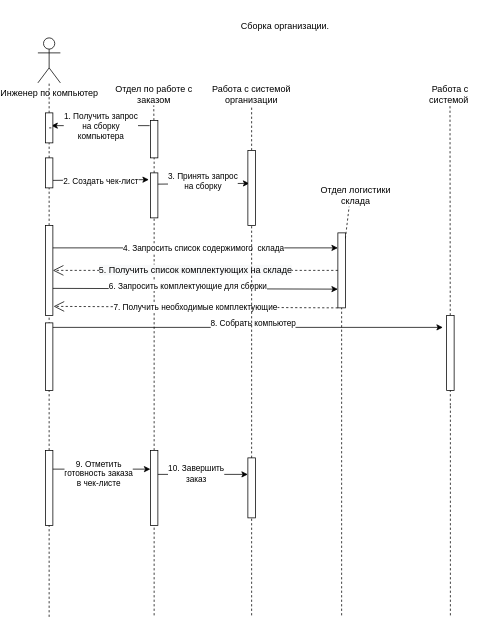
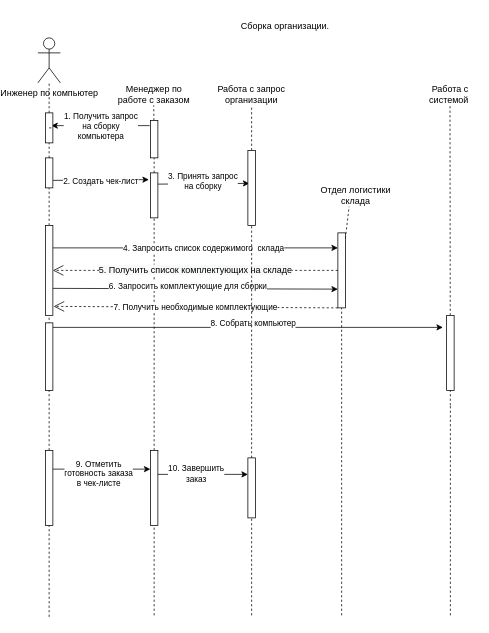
- <mxCell id="4" value="Отдел по работе с заказом" style="text;html=1;strokeColor=none;fillColor=none;align=center;verticalAlign=middle;whiteSpace=wrap;rounded=0;" vertex="1" parent="1"><mxGeometry x="120" y="110" width="110" height="30" as="geometry" /></mxCell>
+ <mxCell id="4" value="Менеджер по работе с заказом" style="text;html=1;strokeColor=none;fillColor=none;align=center;verticalAlign=middle;whiteSpace=wrap;rounded=0;" vertex="1" parent="1"><mxGeometry x="120" y="110" width="110" height="30" as="geometry" /></mxCell>
- <mxCell id="10" value="Работа с системой организации" style="text;html=1;strokeColor=none;fillColor=none;align=center;verticalAlign=middle;whiteSpace=wrap;rounded=0;" vertex="1" parent="1"><mxGeometry x="240" y="110" width="130" height="30" as="geometry" /></mxCell>
+ <mxCell id="10" value="Работа с запрос организации" style="text;html=1;strokeColor=none;fillColor=none;align=center;verticalAlign=middle;whiteSpace=wrap;rounded=0;" vertex="1" parent="1"><mxGeometry x="240" y="110" width="130" height="30" as="geometry" /></mxCell>
